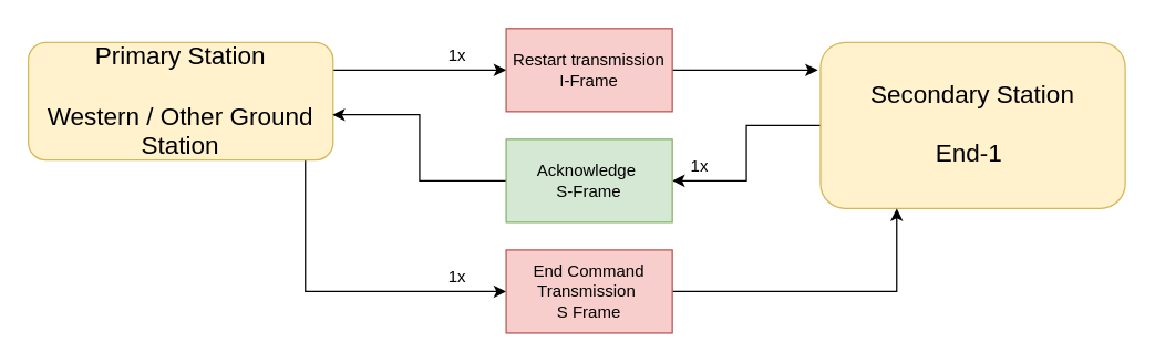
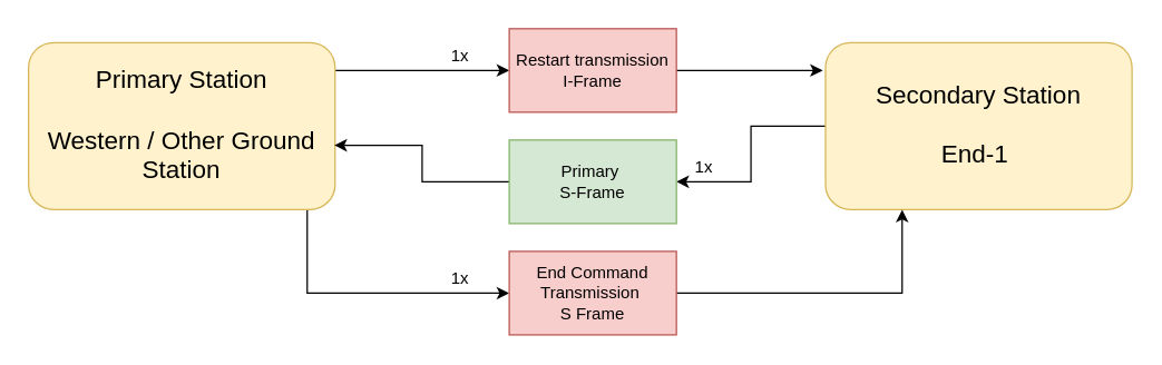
- <mxCell id="4" value="&lt;font style=&quot;font-size: 18px&quot;&gt;Primary Station&lt;br&gt;&lt;br&gt;Western / Other Ground Station&lt;/font&gt;" style="rounded=1;whiteSpace=wrap;html=1;fillColor=#fff2cc;strokeColor=#d6b656;" parent="1" vertex="1"><mxGeometry x="20" y="30" width="220" height="85" as="geometry" /></mxCell>
+ <mxCell id="4" value="&lt;font style=&quot;font-size: 18px&quot;&gt;Primary Station&lt;br&gt;&lt;br&gt;Western / Other Ground Station&lt;/font&gt;" style="rounded=1;whiteSpace=wrap;html=1;fillColor=#fff2cc;strokeColor=#d6b656;" parent="1" vertex="1"><mxGeometry x="20" y="30" width="220" height="120" as="geometry" /></mxCell>
- <mxCell id="11" value="Acknowledge&amp;nbsp;&lt;br&gt;S-Frame" style="rounded=0;whiteSpace=wrap;html=1;fillColor=#d5e8d4;strokeColor=#82b366;" vertex="1" parent="1"><mxGeometry x="365" y="100" width="120" height="60" as="geometry" /></mxCell>
+ <mxCell id="11" value="Primary&amp;nbsp;&lt;br&gt;S-Frame" style="rounded=0;whiteSpace=wrap;html=1;fillColor=#d5e8d4;strokeColor=#82b366;" vertex="1" parent="1"><mxGeometry x="365" y="100" width="120" height="60" as="geometry" /></mxCell>
